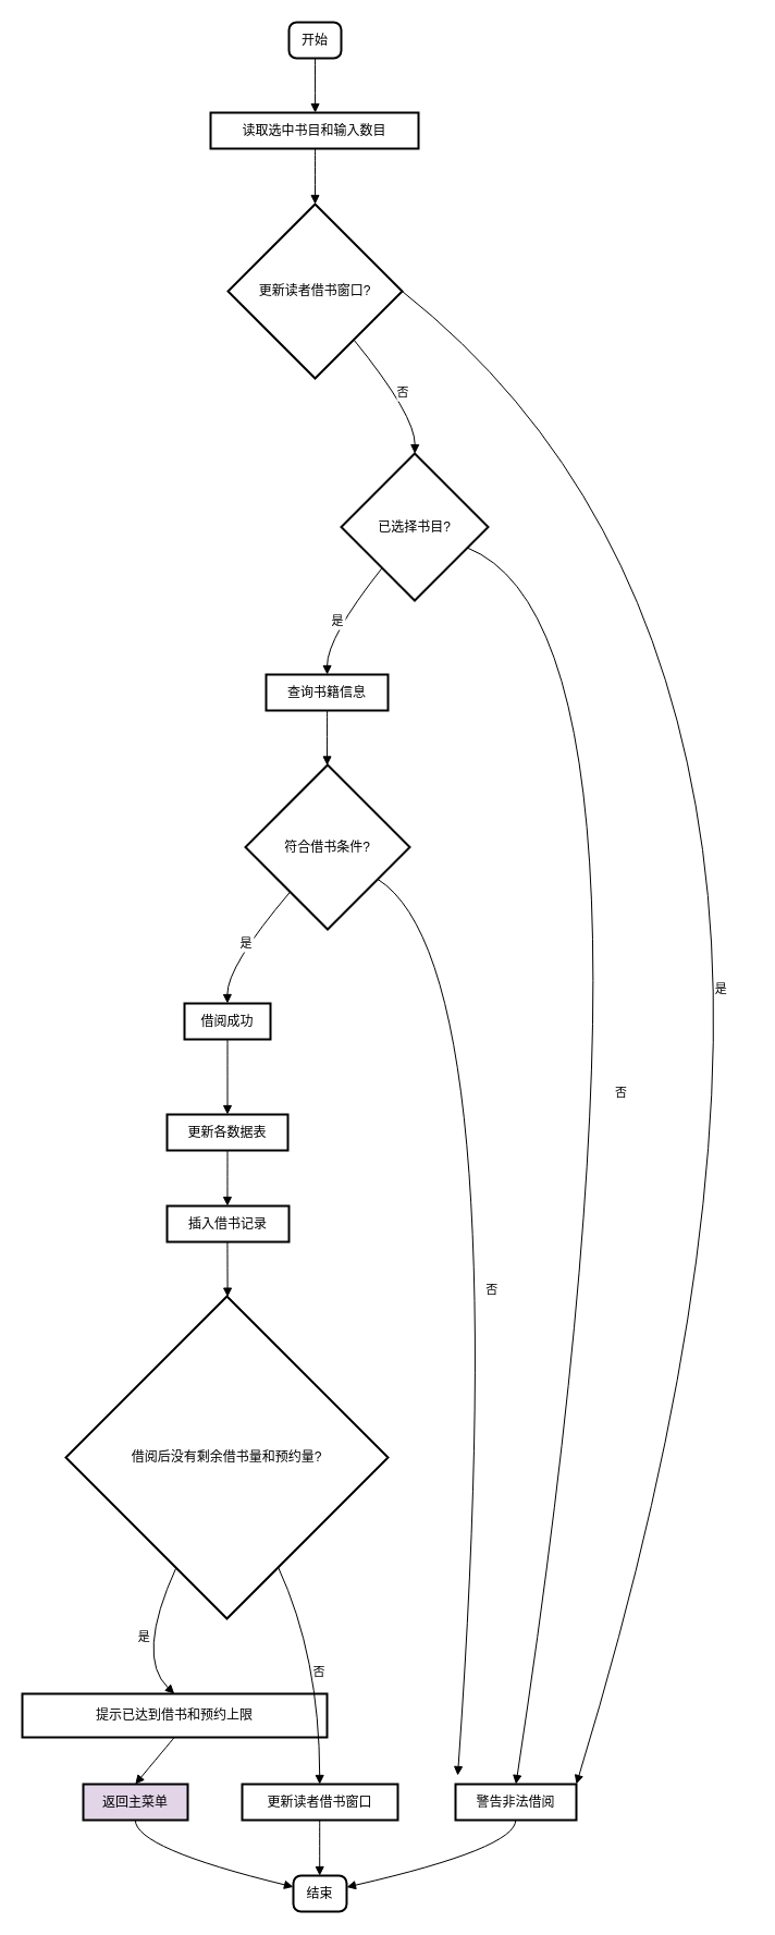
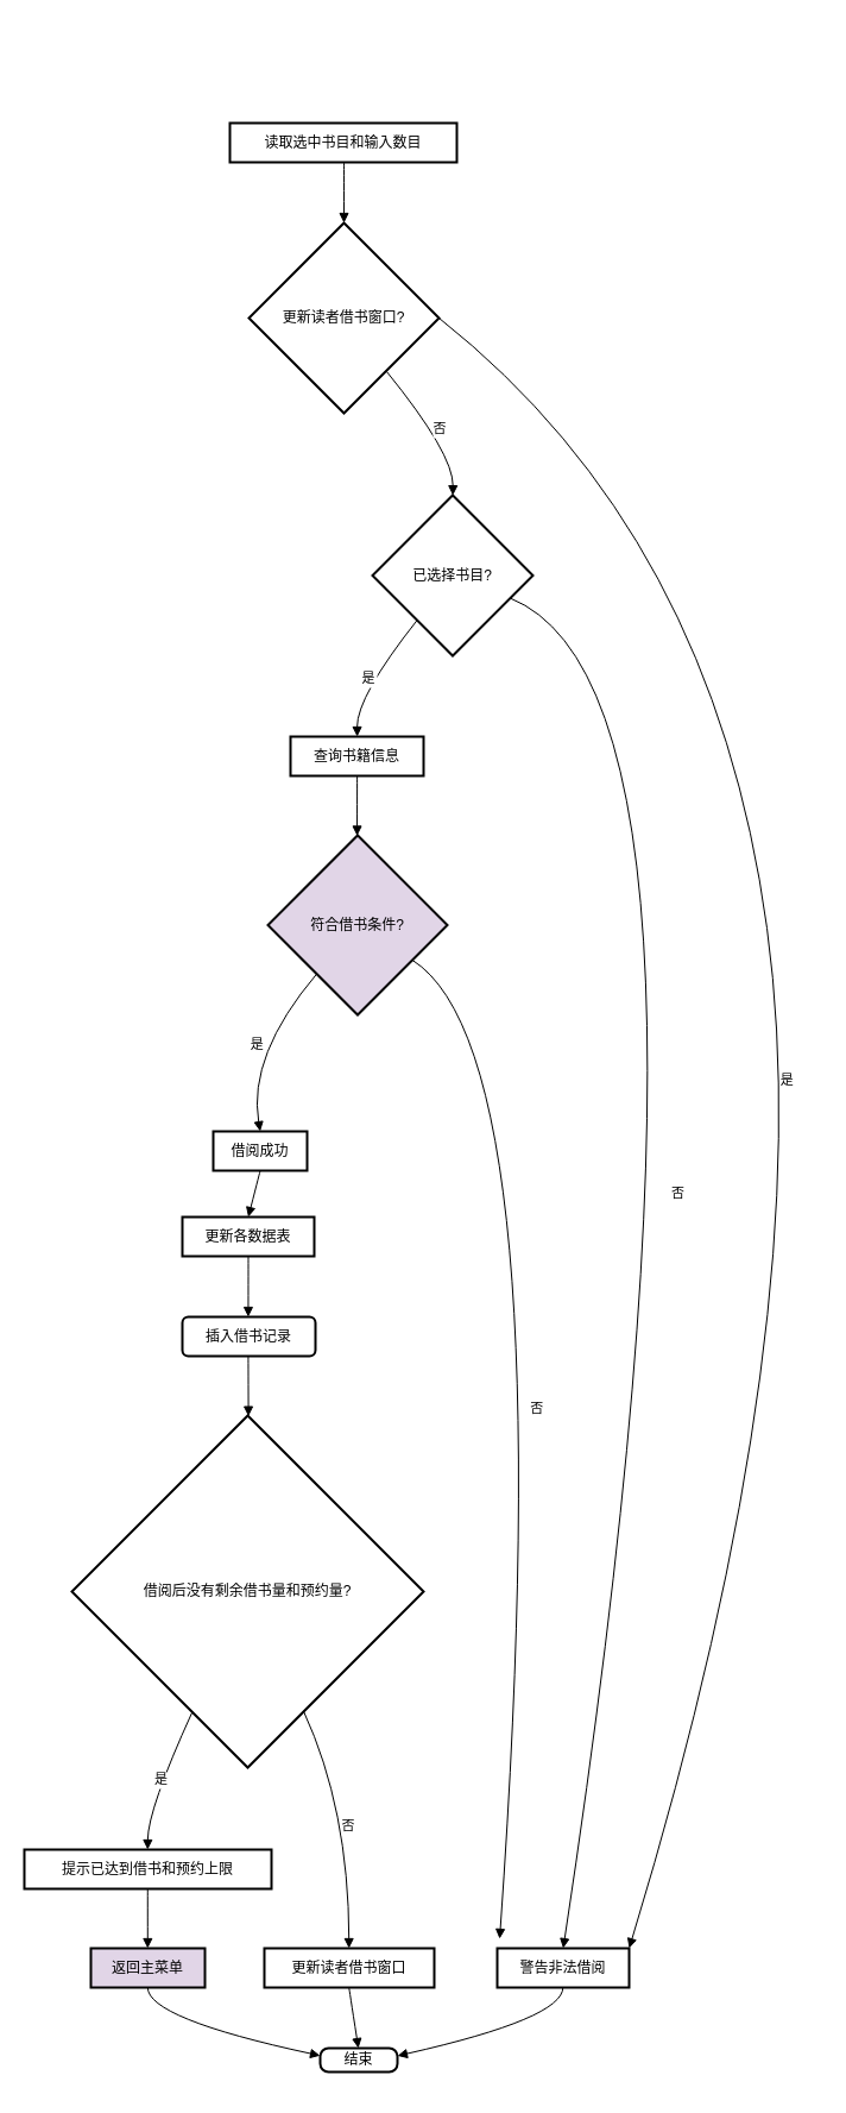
- <mxCell id="2" value="开始" style="rounded=1;absoluteArcSize=1;arcSize=14;whiteSpace=wrap;strokeWidth=2;" vertex="1" parent="1"><mxGeometry x="265" y="20" width="48" height="33" as="geometry" /></mxCell>
- <mxCell id="17" value="" style="curved=1;startArrow=none;endArrow=block;exitX=0.5;exitY=1.012;entryX=0.503;entryY=0.012;rounded=0;" edge="1" parent="1" source="2" target="3"><mxGeometry relative="1" as="geometry"><Array as="points" /></mxGeometry></mxCell>
- <mxCell id="8" value="符合借书条件?" style="rhombus;strokeWidth=2;whiteSpace=wrap;" vertex="1" parent="1"><mxGeometry x="225" y="702" width="151" height="151" as="geometry" /></mxCell>
+ <mxCell id="8" value="符合借书条件?" style="rhombus;strokeWidth=2;whiteSpace=wrap;fillColor=#e1d5e7;" vertex="1" parent="1"><mxGeometry x="225" y="702" width="151" height="151" as="geometry" /></mxCell>
- <mxCell id="9" value="借阅成功" style="whiteSpace=wrap;strokeWidth=2;" vertex="1" parent="1"><mxGeometry x="169" y="921" width="79" height="33" as="geometry" /></mxCell>
+ <mxCell id="9" value="借阅成功" style="whiteSpace=wrap;strokeWidth=2;" vertex="1" parent="1"><mxGeometry x="179" y="951" width="79" height="33" as="geometry" /></mxCell>
- <mxCell id="11" value="插入借书记录" style="whiteSpace=wrap;strokeWidth=2;" vertex="1" parent="1"><mxGeometry x="153" y="1107" width="112" height="33" as="geometry" /></mxCell>
+ <mxCell id="11" value="插入借书记录" style="whiteSpace=wrap;strokeWidth=2;rounded=1;" vertex="1" parent="1"><mxGeometry x="153" y="1107" width="112" height="33" as="geometry" /></mxCell>
- <mxCell id="13" value="提示已达到借书和预约上限" style="whiteSpace=wrap;strokeWidth=2;" vertex="1" parent="1"><mxGeometry x="20" y="1555" width="280" height="40" as="geometry" /></mxCell>
+ <mxCell id="13" value="提示已达到借书和预约上限" style="whiteSpace=wrap;strokeWidth=2;" vertex="1" parent="1"><mxGeometry x="20" y="1555" width="208" height="33" as="geometry" /></mxCell>
- <mxCell id="5" value="结束" style="rounded=1;absoluteArcSize=1;arcSize=14;whiteSpace=wrap;strokeWidth=2;" vertex="1" parent="1"><mxGeometry x="269" y="1722" width="49" height="33" as="geometry" /></mxCell>
+ <mxCell id="5" value="结束" style="rounded=1;absoluteArcSize=1;arcSize=14;whiteSpace=wrap;strokeWidth=2;" vertex="1" parent="1"><mxGeometry x="269" y="1722" width="65" height="20" as="geometry" /></mxCell>
